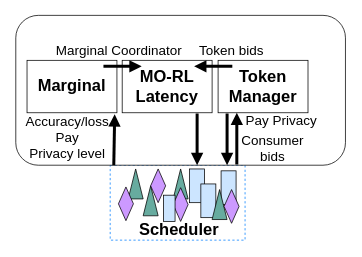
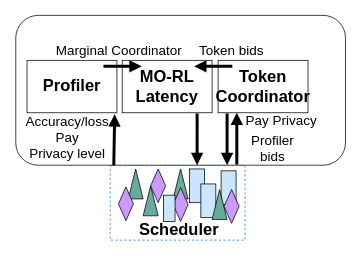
- <mxCell id="13" value="&lt;font size=&quot;1&quot; style=&quot;&quot;&gt;&lt;b style=&quot;font-size: 22px;&quot;&gt;Marginal&lt;/b&gt;&lt;/font&gt;" style="rounded=0;whiteSpace=wrap;html=1;fillColor=none;" parent="1" vertex="1"><mxGeometry x="35" y="80" width="120" height="70" as="geometry" /></mxCell>
+ <mxCell id="13" value="&lt;font size=&quot;1&quot; style=&quot;&quot;&gt;&lt;b style=&quot;font-size: 22px;&quot;&gt;Profiler&lt;/b&gt;&lt;/font&gt;" style="rounded=0;whiteSpace=wrap;html=1;fillColor=none;" parent="1" vertex="1"><mxGeometry x="35" y="80" width="120" height="70" as="geometry" /></mxCell>
- <mxCell id="15" value="&lt;b style=&quot;font-size: 22px;&quot;&gt;Token&lt;br&gt;Manager&lt;/b&gt;" style="rounded=0;whiteSpace=wrap;html=1;fillColor=none;" parent="1" vertex="1"><mxGeometry x="290" y="80" width="120" height="70" as="geometry" /></mxCell>
+ <mxCell id="15" value="&lt;b style=&quot;font-size: 22px;&quot;&gt;Token&lt;br&gt;Coordinator&lt;/b&gt;" style="rounded=0;whiteSpace=wrap;html=1;fillColor=none;" parent="1" vertex="1"><mxGeometry x="290" y="80" width="120" height="70" as="geometry" /></mxCell>
- <mxCell id="23" value="&lt;font style=&quot;font-size: 18px;&quot;&gt;Consumer&lt;br&gt;bids&lt;br&gt;&lt;/font&gt;" style="text;html=1;strokeColor=none;fillColor=none;align=center;verticalAlign=middle;whiteSpace=wrap;rounded=0;dashed=1;" parent="1" vertex="1"><mxGeometry x="313" y="185" width="100" height="25" as="geometry" /></mxCell>
+ <mxCell id="23" value="&lt;font style=&quot;font-size: 18px;&quot;&gt;Profiler&lt;br&gt;bids&lt;br&gt;&lt;/font&gt;" style="text;html=1;strokeColor=none;fillColor=none;align=center;verticalAlign=middle;whiteSpace=wrap;rounded=0;dashed=1;" parent="1" vertex="1"><mxGeometry x="313" y="185" width="100" height="25" as="geometry" /></mxCell>
